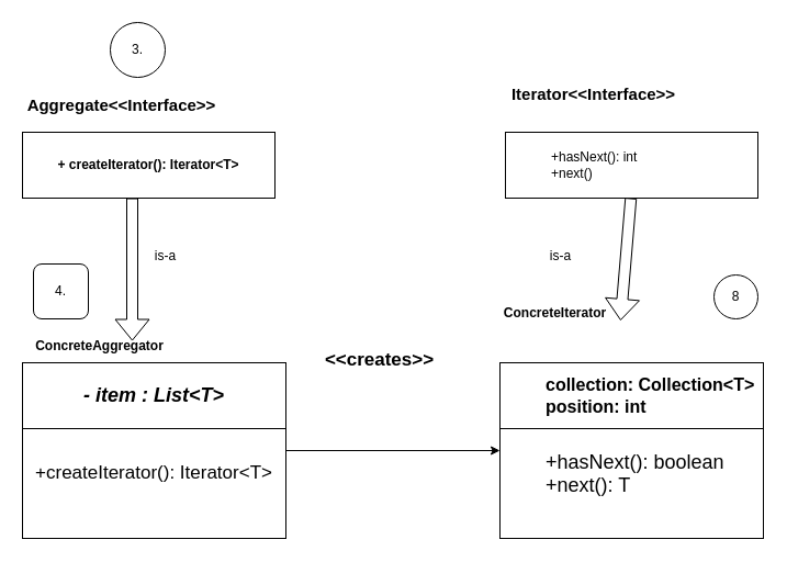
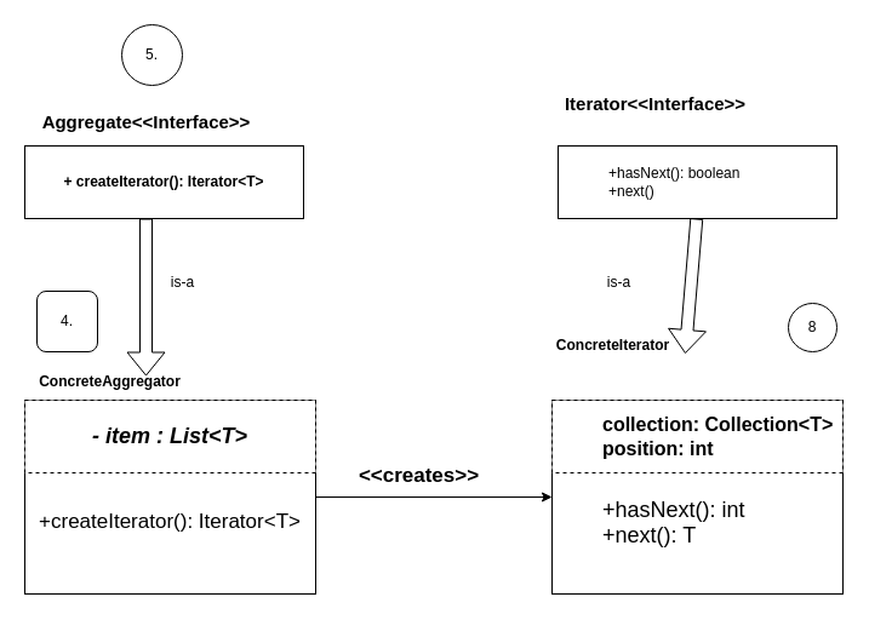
- <mxCell id="19" value="3." style="ellipse;whiteSpace=wrap;html=1;" vertex="1" parent="1"><mxGeometry x="100" y="20" width="50" height="50" as="geometry" /></mxCell>
+ <mxCell id="19" value="5." style="ellipse;whiteSpace=wrap;html=1;" vertex="1" parent="1"><mxGeometry x="100" y="20" width="50" height="50" as="geometry" /></mxCell>
- <mxCell id="3" value="&lt;b&gt;&lt;font style=&quot;font-size: 15px;&quot;&gt;Aggregate&amp;lt;&amp;lt;Interface&amp;gt;&amp;gt;&lt;/font&gt;&lt;/b&gt;" style="text;html=1;align=center;verticalAlign=middle;resizable=0;points=[];autosize=1;strokeColor=none;fillColor=none;" vertex="1" parent="1"><mxGeometry x="10" y="80" width="200" height="30" as="geometry" /></mxCell>
+ <mxCell id="3" value="&lt;b&gt;&lt;font style=&quot;font-size: 15px;&quot;&gt;Aggregate&amp;lt;&amp;lt;Interface&amp;gt;&amp;gt;&lt;/font&gt;&lt;/b&gt;" style="text;html=1;align=center;verticalAlign=middle;resizable=0;points=[];autosize=1;strokeColor=none;fillColor=none;" vertex="1" parent="1"><mxGeometry x="20" y="85" width="200" height="30" as="geometry" /></mxCell>
- <mxCell id="4" value="&lt;blockquote style=&quot;margin: 0 0 0 40px; border: none; padding: 0px;&quot;&gt;+hasNext(): int&lt;div&gt;+next()&lt;/div&gt;&lt;/blockquote&gt;" style="rounded=0;whiteSpace=wrap;html=1;align=left;" vertex="1" parent="1"><mxGeometry x="460" y="120" width="230" height="60" as="geometry" /></mxCell>
+ <mxCell id="4" value="&lt;blockquote style=&quot;margin: 0 0 0 40px; border: none; padding: 0px;&quot;&gt;+hasNext(): boolean&lt;div&gt;+next()&lt;/div&gt;&lt;/blockquote&gt;" style="rounded=0;whiteSpace=wrap;html=1;align=left;" vertex="1" parent="1"><mxGeometry x="460" y="120" width="230" height="60" as="geometry" /></mxCell>
- <mxCell id="17" value="&lt;b&gt;&lt;font style=&quot;font-size: 17px;&quot;&gt;&amp;lt;&amp;lt;creates&amp;gt;&amp;gt;&lt;/font&gt;&lt;/b&gt;" style="text;html=1;align=center;verticalAlign=middle;resizable=0;points=[];autosize=1;strokeColor=none;fillColor=none;" vertex="1" parent="1"><mxGeometry x="285" y="313" width="120" height="30" as="geometry" /></mxCell>
+ <mxCell id="17" value="&lt;b&gt;&lt;font style=&quot;font-size: 17px;&quot;&gt;&amp;lt;&amp;lt;creates&amp;gt;&amp;gt;&lt;/font&gt;&lt;/b&gt;" style="text;html=1;align=center;verticalAlign=middle;resizable=0;points=[];autosize=1;strokeColor=none;fillColor=none;" vertex="1" parent="1"><mxGeometry x="285" y="378" width="120" height="30" as="geometry" /></mxCell>
- <mxCell id="15" value="&lt;b&gt;&lt;i&gt;&lt;font style=&quot;font-size: 18px;&quot;&gt;- item : List&amp;lt;T&amp;gt;&lt;/font&gt;&lt;/i&gt;&lt;/b&gt;" style="rounded=0;whiteSpace=wrap;html=1;" vertex="1" parent="1"><mxGeometry x="20" y="330" width="240" height="60" as="geometry" /></mxCell>
+ <mxCell id="15" value="&lt;b&gt;&lt;i&gt;&lt;font style=&quot;font-size: 18px;&quot;&gt;- item : List&amp;lt;T&amp;gt;&lt;/font&gt;&lt;/i&gt;&lt;/b&gt;" style="rounded=0;whiteSpace=wrap;html=1;dashed=1;" vertex="1" parent="1"><mxGeometry x="20" y="330" width="240" height="60" as="geometry" /></mxCell>
- <mxCell id="16" value="&lt;blockquote style=&quot;margin: 0px 0px 0px 40px; border: none; padding: 0px; font-size: 16px;&quot;&gt;&lt;b&gt;collection: Collection&amp;lt;T&amp;gt;&lt;/b&gt;&lt;div&gt;&lt;b&gt;position: int&lt;/b&gt;&lt;/div&gt;&lt;/blockquote&gt;" style="rounded=0;whiteSpace=wrap;html=1;align=left;" vertex="1" parent="1"><mxGeometry x="455" y="330" width="240" height="60" as="geometry" /></mxCell>
+ <mxCell id="16" value="&lt;blockquote style=&quot;margin: 0px 0px 0px 40px; border: none; padding: 0px; font-size: 16px;&quot;&gt;&lt;b&gt;collection: Collection&amp;lt;T&amp;gt;&lt;/b&gt;&lt;div&gt;&lt;b&gt;position: int&lt;/b&gt;&lt;/div&gt;&lt;/blockquote&gt;" style="rounded=0;whiteSpace=wrap;html=1;align=left;dashed=1;" vertex="1" parent="1"><mxGeometry x="455" y="330" width="240" height="60" as="geometry" /></mxCell>
- <mxCell id="12" value="&lt;div style=&quot;font-size: 18px;&quot;&gt;&lt;blockquote style=&quot;margin: 0 0 0 40px; border: none; padding: 0px;&quot;&gt;&lt;div&gt;&lt;br&gt;&lt;/div&gt;&lt;div&gt;&lt;br&gt;&lt;/div&gt;+hasNext(): boolean&lt;div&gt;+next(): T&lt;/div&gt;&lt;/blockquote&gt;&lt;/div&gt;" style="rounded=0;whiteSpace=wrap;html=1;align=left;" vertex="1" parent="1"><mxGeometry x="455" y="330" width="240" height="160" as="geometry" /></mxCell>
+ <mxCell id="12" value="&lt;div style=&quot;font-size: 18px;&quot;&gt;&lt;blockquote style=&quot;margin: 0 0 0 40px; border: none; padding: 0px;&quot;&gt;&lt;div&gt;&lt;br&gt;&lt;/div&gt;&lt;div&gt;&lt;br&gt;&lt;/div&gt;+hasNext(): int&lt;div&gt;+next(): T&lt;/div&gt;&lt;/blockquote&gt;&lt;/div&gt;" style="rounded=0;whiteSpace=wrap;html=1;align=left;" vertex="1" parent="1"><mxGeometry x="455" y="330" width="240" height="160" as="geometry" /></mxCell>
